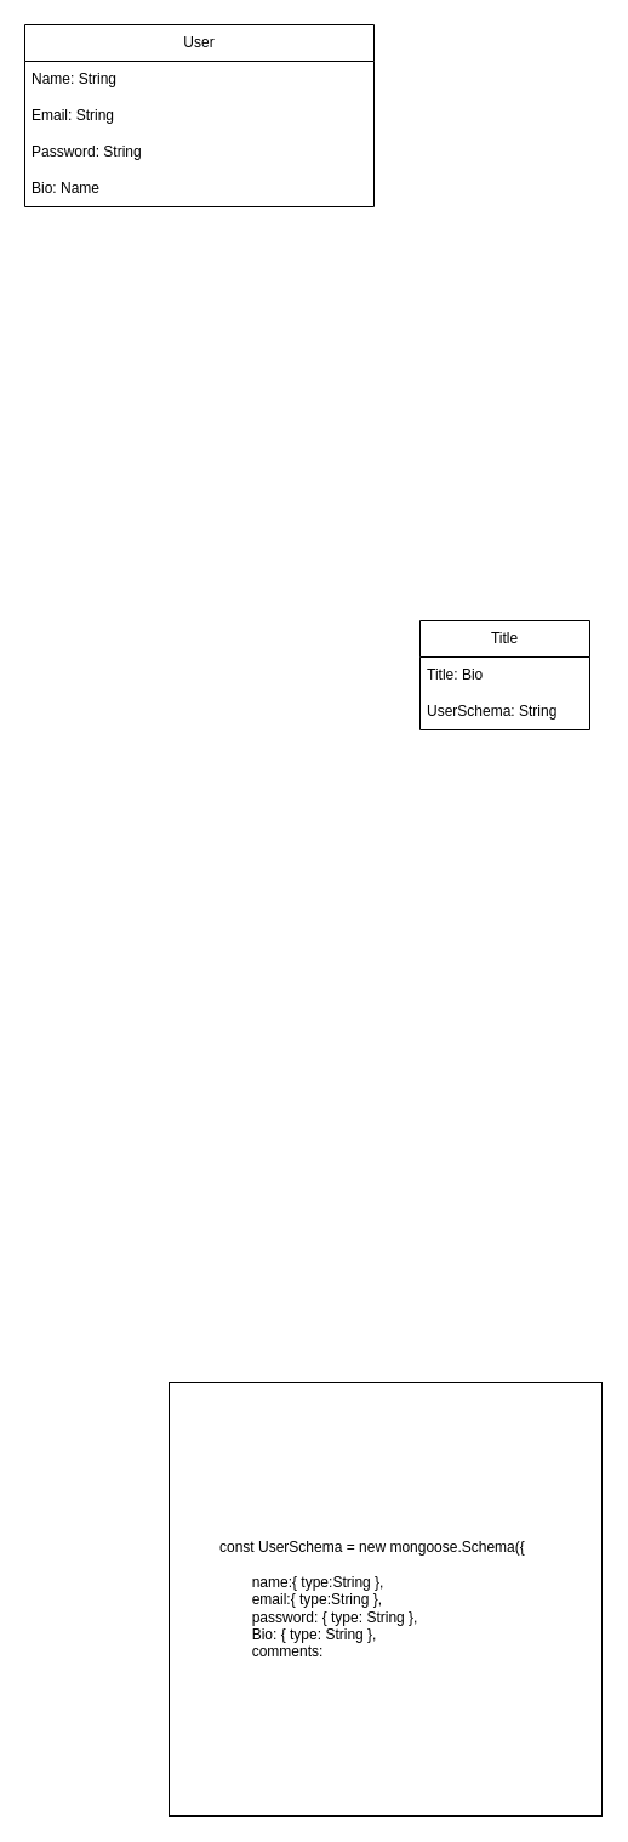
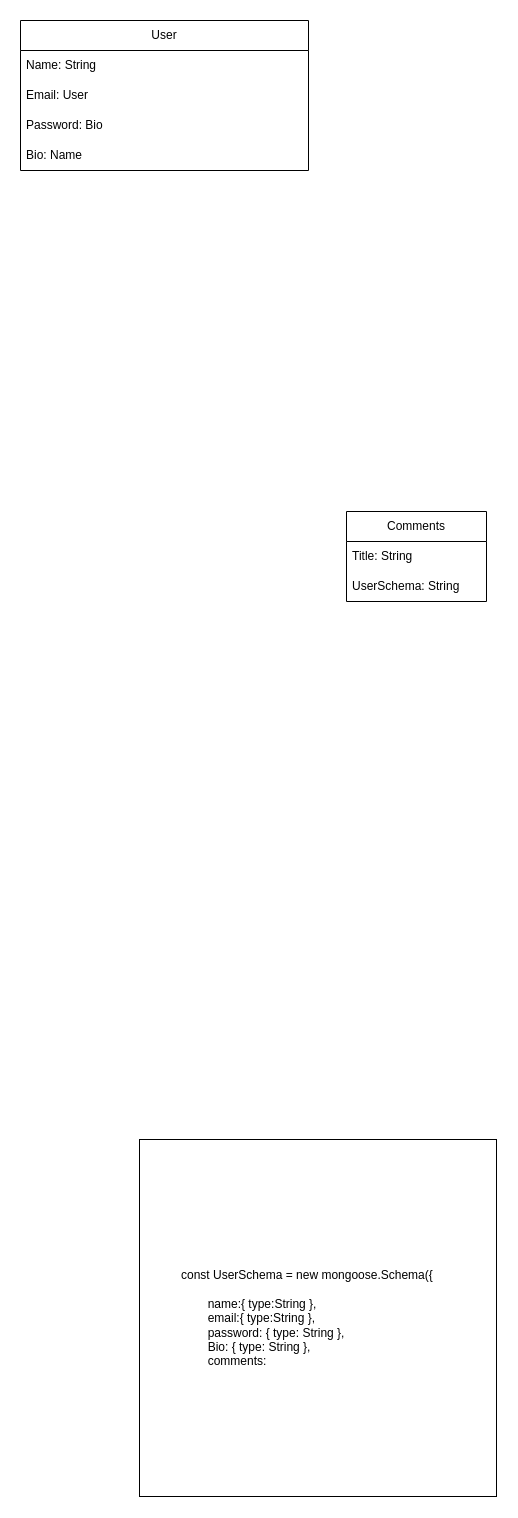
- <mxCell id="4" value="Email: String" style="text;strokeColor=none;fillColor=none;align=left;verticalAlign=middle;spacingLeft=4;spacingRight=4;overflow=hidden;points=[[0,0.5],[1,0.5]];portConstraint=eastwest;rotatable=0;whiteSpace=wrap;html=1;" parent="2" vertex="1"><mxGeometry y="60" width="288" height="30" as="geometry" /></mxCell>
+ <mxCell id="4" value="Email: User" style="text;strokeColor=none;fillColor=none;align=left;verticalAlign=middle;spacingLeft=4;spacingRight=4;overflow=hidden;points=[[0,0.5],[1,0.5]];portConstraint=eastwest;rotatable=0;whiteSpace=wrap;html=1;" parent="2" vertex="1"><mxGeometry y="60" width="288" height="30" as="geometry" /></mxCell>
- <mxCell id="5" value="Password: String" style="text;strokeColor=none;fillColor=none;align=left;verticalAlign=middle;spacingLeft=4;spacingRight=4;overflow=hidden;points=[[0,0.5],[1,0.5]];portConstraint=eastwest;rotatable=0;whiteSpace=wrap;html=1;" parent="2" vertex="1"><mxGeometry y="90" width="288" height="30" as="geometry" /></mxCell>
+ <mxCell id="5" value="Password: Bio" style="text;strokeColor=none;fillColor=none;align=left;verticalAlign=middle;spacingLeft=4;spacingRight=4;overflow=hidden;points=[[0,0.5],[1,0.5]];portConstraint=eastwest;rotatable=0;whiteSpace=wrap;html=1;" parent="2" vertex="1"><mxGeometry y="90" width="288" height="30" as="geometry" /></mxCell>
- <mxCell id="7" value="Title" style="swimlane;fontStyle=0;childLayout=stackLayout;horizontal=1;startSize=30;horizontalStack=0;resizeParent=1;resizeParentMax=0;resizeLast=0;collapsible=1;marginBottom=0;whiteSpace=wrap;html=1;" parent="1" vertex="1"><mxGeometry x="346" y="511" width="140" height="90" as="geometry" /></mxCell>
+ <mxCell id="7" value="Comments" style="swimlane;fontStyle=0;childLayout=stackLayout;horizontal=1;startSize=30;horizontalStack=0;resizeParent=1;resizeParentMax=0;resizeLast=0;collapsible=1;marginBottom=0;whiteSpace=wrap;html=1;" parent="1" vertex="1"><mxGeometry x="346" y="511" width="140" height="90" as="geometry" /></mxCell>
- <mxCell id="8" value="Title: Bio" style="text;strokeColor=none;fillColor=none;align=left;verticalAlign=middle;spacingLeft=4;spacingRight=4;overflow=hidden;points=[[0,0.5],[1,0.5]];portConstraint=eastwest;rotatable=0;whiteSpace=wrap;html=1;" parent="7" vertex="1"><mxGeometry y="30" width="140" height="30" as="geometry" /></mxCell>
+ <mxCell id="8" value="Title: String" style="text;strokeColor=none;fillColor=none;align=left;verticalAlign=middle;spacingLeft=4;spacingRight=4;overflow=hidden;points=[[0,0.5],[1,0.5]];portConstraint=eastwest;rotatable=0;whiteSpace=wrap;html=1;" parent="7" vertex="1"><mxGeometry y="30" width="140" height="30" as="geometry" /></mxCell>
